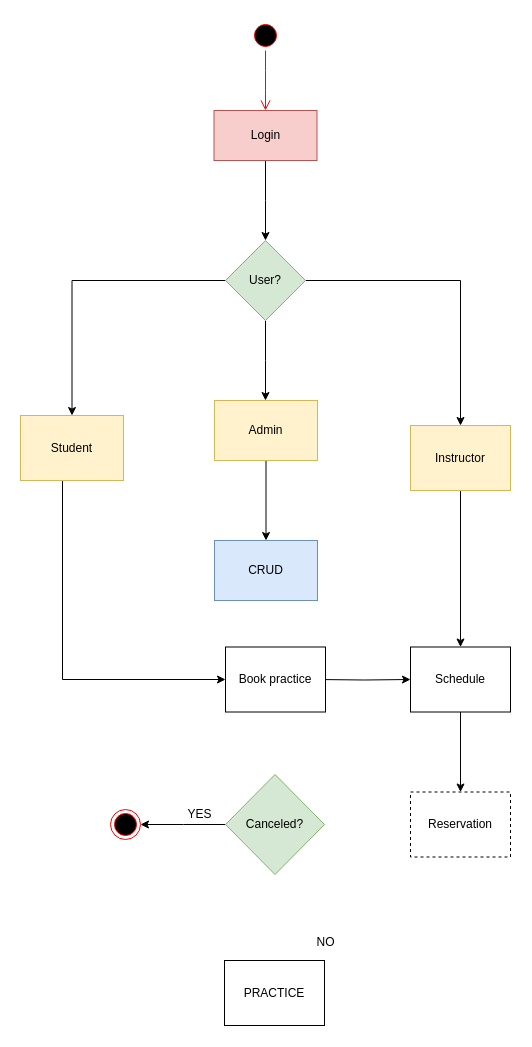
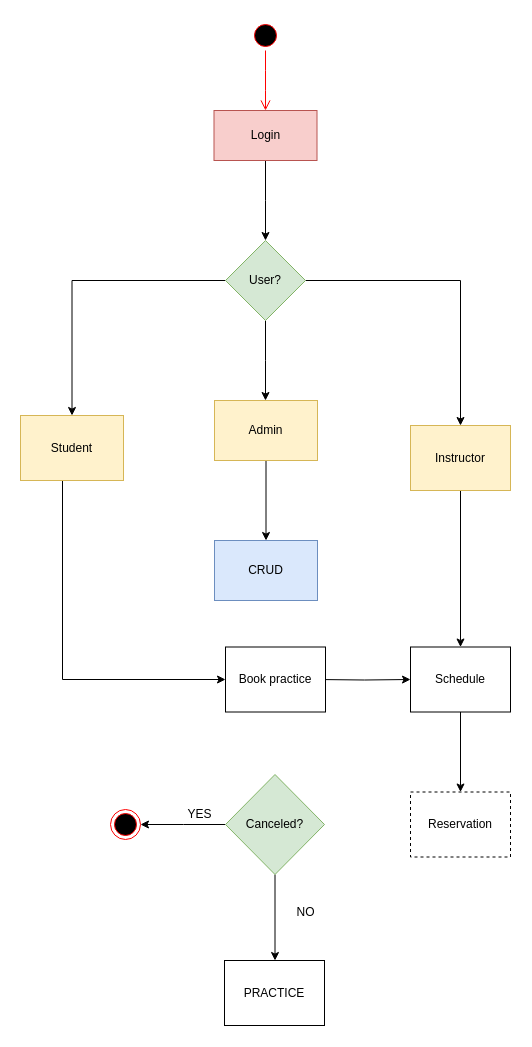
+ <mxCell id="22" value="" style="edgeStyle=orthogonalEdgeStyle;rounded=0;orthogonalLoop=1;jettySize=auto;html=1;entryX=0.505;entryY=0;entryDx=0;entryDy=0;entryPerimeter=0;" edge="1" parent="1" source="23" target="25"><mxGeometry relative="1" as="geometry"><mxPoint x="274.5" y="954" as="targetPoint" /></mxGeometry></mxCell>
- <mxCell id="28" value="NO" style="text;html=1;align=center;verticalAlign=middle;resizable=0;points=[];;autosize=1;" vertex="1" parent="1"><mxGeometry x="310" y="932" width="30" height="20" as="geometry" /></mxCell>
+ <mxCell id="28" value="NO" style="text;html=1;align=center;verticalAlign=middle;resizable=0;points=[];;autosize=1;" vertex="1" parent="1"><mxGeometry x="290" y="902" width="30" height="20" as="geometry" /></mxCell>
